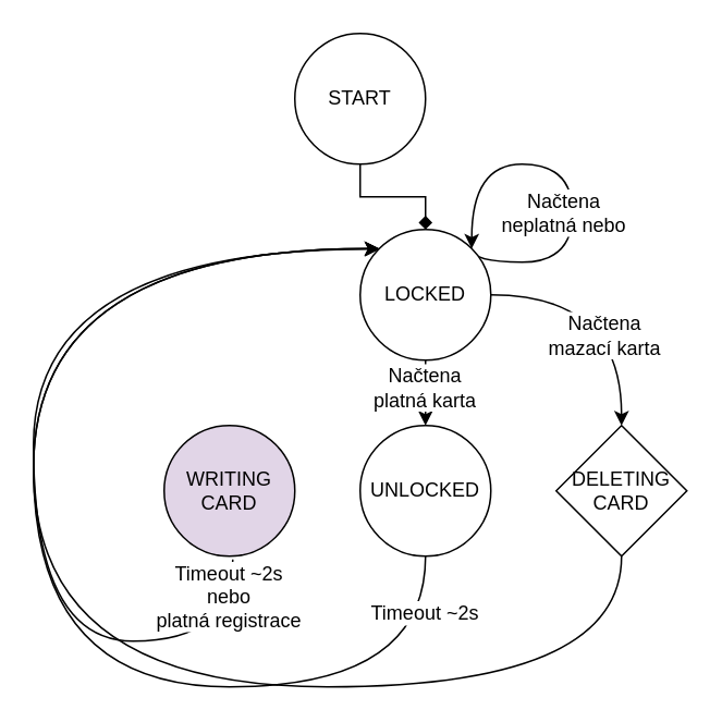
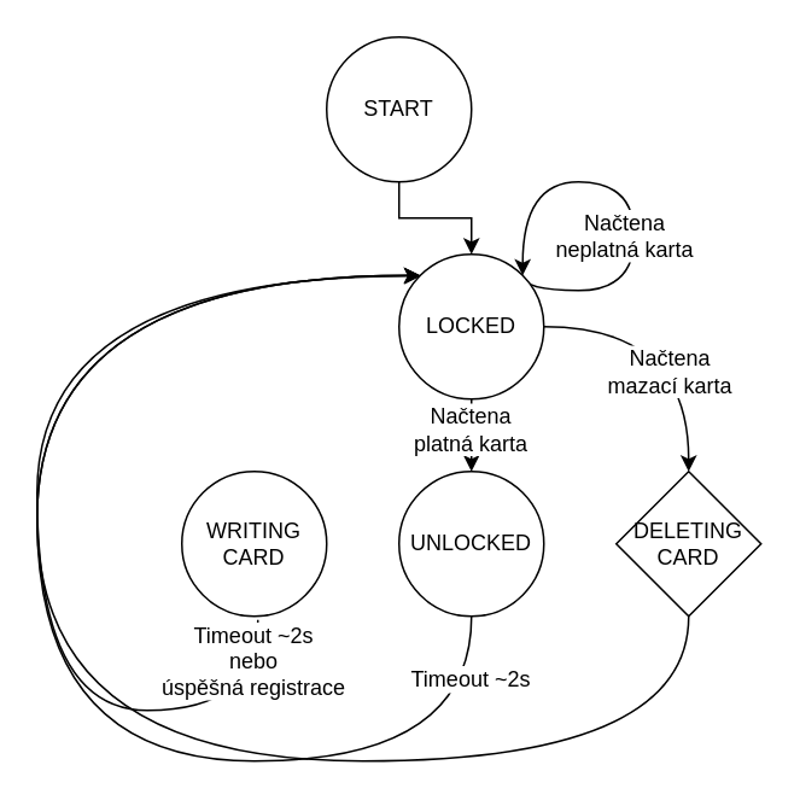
- <mxCell id="14" value="Načtena neplatná nebo" style="text;html=1;align=center;verticalAlign=middle;whiteSpace=wrap;rounded=0;labelBackgroundColor=default;" vertex="1" parent="1"><mxGeometry x="300" y="115" width="90" height="30" as="geometry" /></mxCell>
+ <mxCell id="14" value="Načtena neplatná karta" style="text;html=1;align=center;verticalAlign=middle;whiteSpace=wrap;rounded=0;labelBackgroundColor=default;" vertex="1" parent="1"><mxGeometry x="300" y="115" width="90" height="30" as="geometry" /></mxCell>
- <mxCell id="2" style="edgeStyle=orthogonalEdgeStyle;rounded=0;orthogonalLoop=1;jettySize=auto;html=1;entryX=0.5;entryY=0;entryDx=0;entryDy=0;endArrow=diamond;" edge="1" parent="1" source="3" target="7"><mxGeometry relative="1" as="geometry" /></mxCell>
+ <mxCell id="2" style="edgeStyle=orthogonalEdgeStyle;rounded=0;orthogonalLoop=1;jettySize=auto;html=1;entryX=0.5;entryY=0;entryDx=0;entryDy=0;" edge="1" parent="1" source="3" target="7"><mxGeometry relative="1" as="geometry" /></mxCell>
- <mxCell id="11" value="WRITING&lt;div&gt;CARD&lt;/div&gt;" style="ellipse;whiteSpace=wrap;html=1;aspect=fixed;fillColor=#e1d5e7;" vertex="1" parent="1"><mxGeometry x="100" y="260" width="80" height="80" as="geometry" /></mxCell>
+ <mxCell id="11" value="WRITING&lt;div&gt;CARD&lt;/div&gt;" style="ellipse;whiteSpace=wrap;html=1;aspect=fixed;" vertex="1" parent="1"><mxGeometry x="100" y="260" width="80" height="80" as="geometry" /></mxCell>
- <mxCell id="18" value="Timeout ~2s&lt;div&gt;nebo&lt;/div&gt;&lt;div&gt;platná registrace&lt;/div&gt;" style="text;html=1;align=center;verticalAlign=middle;whiteSpace=wrap;rounded=0;labelBackgroundColor=default;" vertex="1" parent="1"><mxGeometry x="75" y="350" width="130" height="30" as="geometry" /></mxCell>
+ <mxCell id="18" value="Timeout ~2s&lt;div&gt;nebo&lt;/div&gt;&lt;div&gt;úspěšná registrace&lt;/div&gt;" style="text;html=1;align=center;verticalAlign=middle;whiteSpace=wrap;rounded=0;labelBackgroundColor=default;" vertex="1" parent="1"><mxGeometry x="75" y="350" width="130" height="30" as="geometry" /></mxCell>
